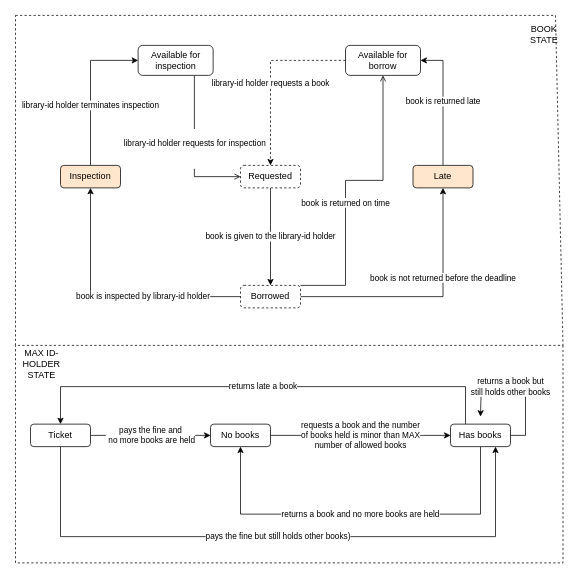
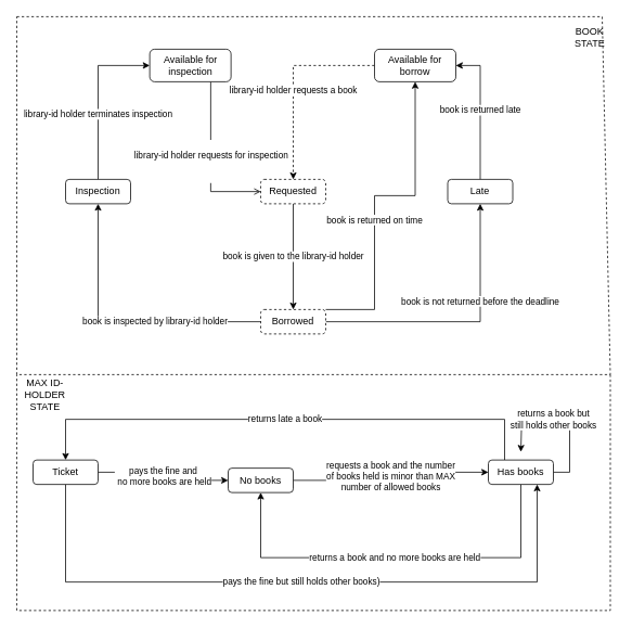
- <mxCell id="11" value="book is returned on time" style="edgeStyle=orthogonalEdgeStyle;rounded=0;orthogonalLoop=1;jettySize=auto;html=1;exitX=1;exitY=0;exitDx=0;exitDy=0;entryX=0.5;entryY=1;entryDx=0;entryDy=0;endArrow=open;" edge="1" parent="1" source="13" target="5"><mxGeometry x="-0.128" relative="1" as="geometry"><Array as="points"><mxPoint x="460" y="380" /><mxPoint x="460" y="240" /><mxPoint x="510" y="240" /></Array><mxPoint as="offset" /></mxGeometry></mxCell>
+ <mxCell id="11" value="book is returned on time" style="edgeStyle=orthogonalEdgeStyle;rounded=0;orthogonalLoop=1;jettySize=auto;html=1;exitX=1;exitY=0;exitDx=0;exitDy=0;entryX=0.5;entryY=1;entryDx=0;entryDy=0;" edge="1" parent="1" source="13" target="5"><mxGeometry x="-0.128" relative="1" as="geometry"><Array as="points"><mxPoint x="460" y="380" /><mxPoint x="460" y="240" /><mxPoint x="510" y="240" /></Array><mxPoint as="offset" /></mxGeometry></mxCell>
- <mxCell id="15" value="Inspection" style="rounded=1;whiteSpace=wrap;html=1;fillColor=#ffe6cc;" vertex="1" parent="1"><mxGeometry x="80" y="220" width="80" height="30" as="geometry" /></mxCell>
+ <mxCell id="15" value="Inspection" style="rounded=1;whiteSpace=wrap;html=1;" vertex="1" parent="1"><mxGeometry x="80" y="220" width="80" height="30" as="geometry" /></mxCell>
- <mxCell id="7" value="Late" style="rounded=1;whiteSpace=wrap;html=1;fillColor=#ffe6cc;" vertex="1" parent="1"><mxGeometry x="550" y="220" width="80" height="30" as="geometry" /></mxCell>
+ <mxCell id="7" value="Late" style="rounded=1;whiteSpace=wrap;html=1;" vertex="1" parent="1"><mxGeometry x="550" y="220" width="80" height="30" as="geometry" /></mxCell>
- <mxCell id="24" value="No books" style="rounded=1;whiteSpace=wrap;html=1;" vertex="1" parent="1"><mxGeometry x="280" y="565" width="80" height="30" as="geometry" /></mxCell>
+ <mxCell id="24" value="No books" style="rounded=1;whiteSpace=wrap;html=1;" vertex="1" parent="1"><mxGeometry x="280" y="575" width="80" height="30" as="geometry" /></mxCell>
